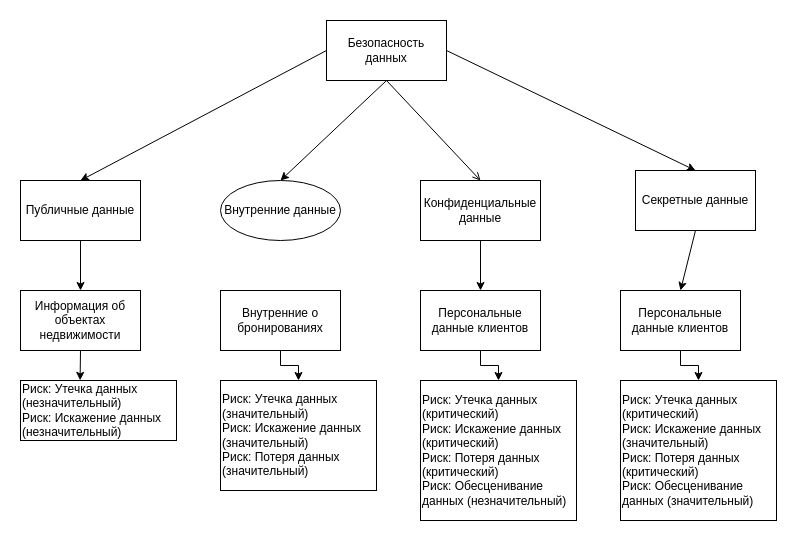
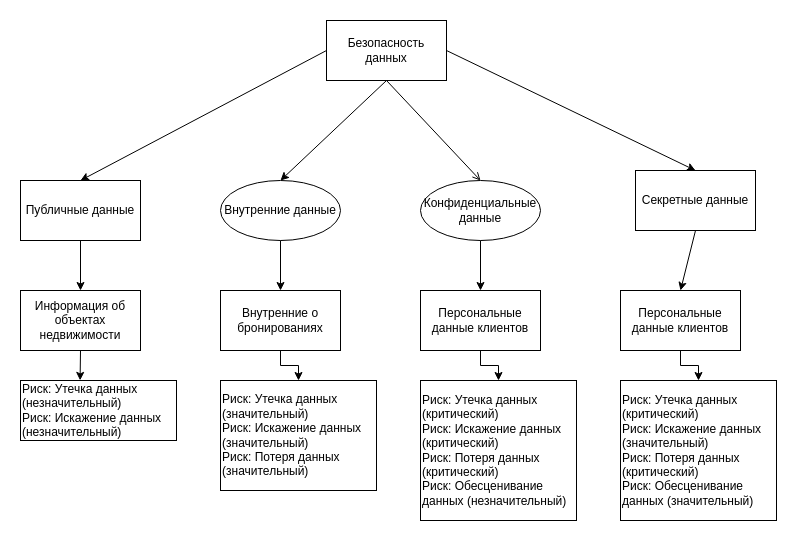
- <mxCell id="5" value="Конфиденциальные данные" style="rounded=0;whiteSpace=wrap;html=1;" vertex="1" parent="1"><mxGeometry x="420" y="180" width="120" height="60" as="geometry" /></mxCell>
+ <mxCell id="5" value="Конфиденциальные данные" style="ellipse;whiteSpace=wrap;html=1;" vertex="1" parent="1"><mxGeometry x="420" y="180" width="120" height="60" as="geometry" /></mxCell>
+ <mxCell id="18" value="" style="endArrow=classic;html=1;rounded=0;exitX=0.5;exitY=1;exitDx=0;exitDy=0;entryX=0.5;entryY=0;entryDx=0;entryDy=0;" edge="1" parent="1" source="4" target="15"><mxGeometry width="50" height="50" relative="1" as="geometry"><mxPoint x="206" y="350" as="sourcePoint" /><mxPoint x="256" y="300" as="targetPoint" /></mxGeometry></mxCell>
